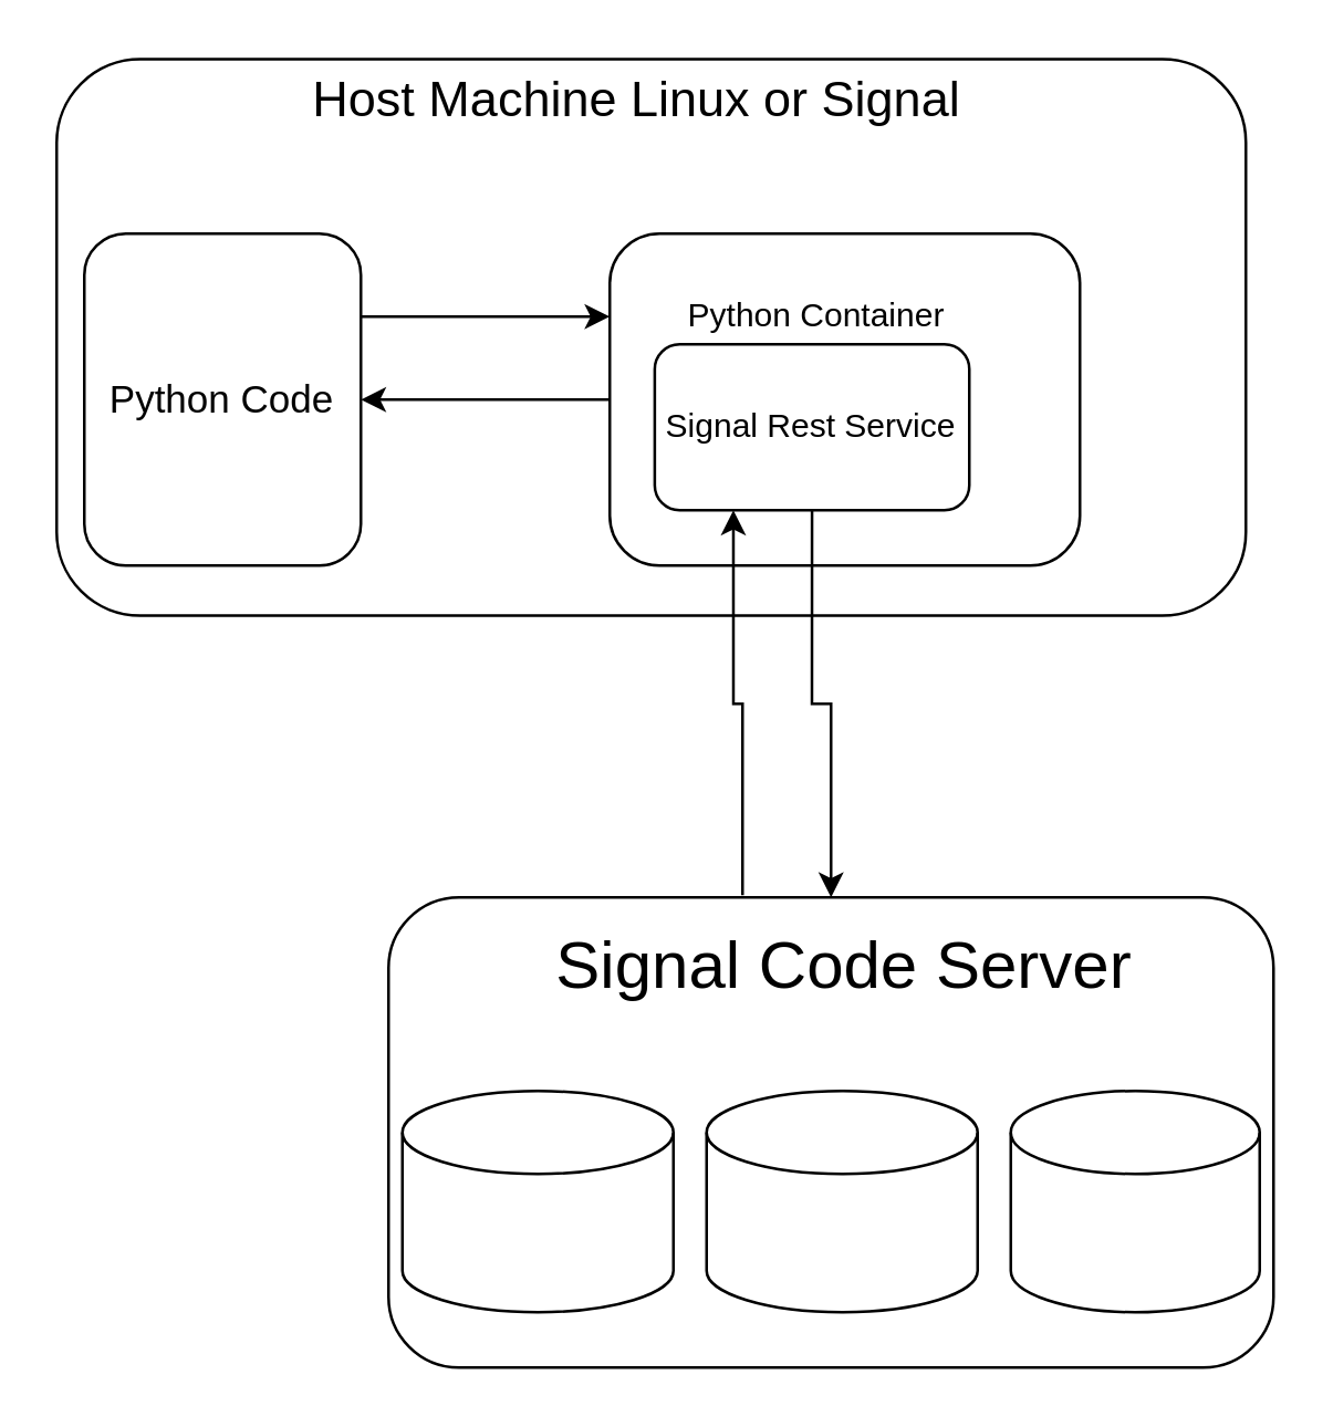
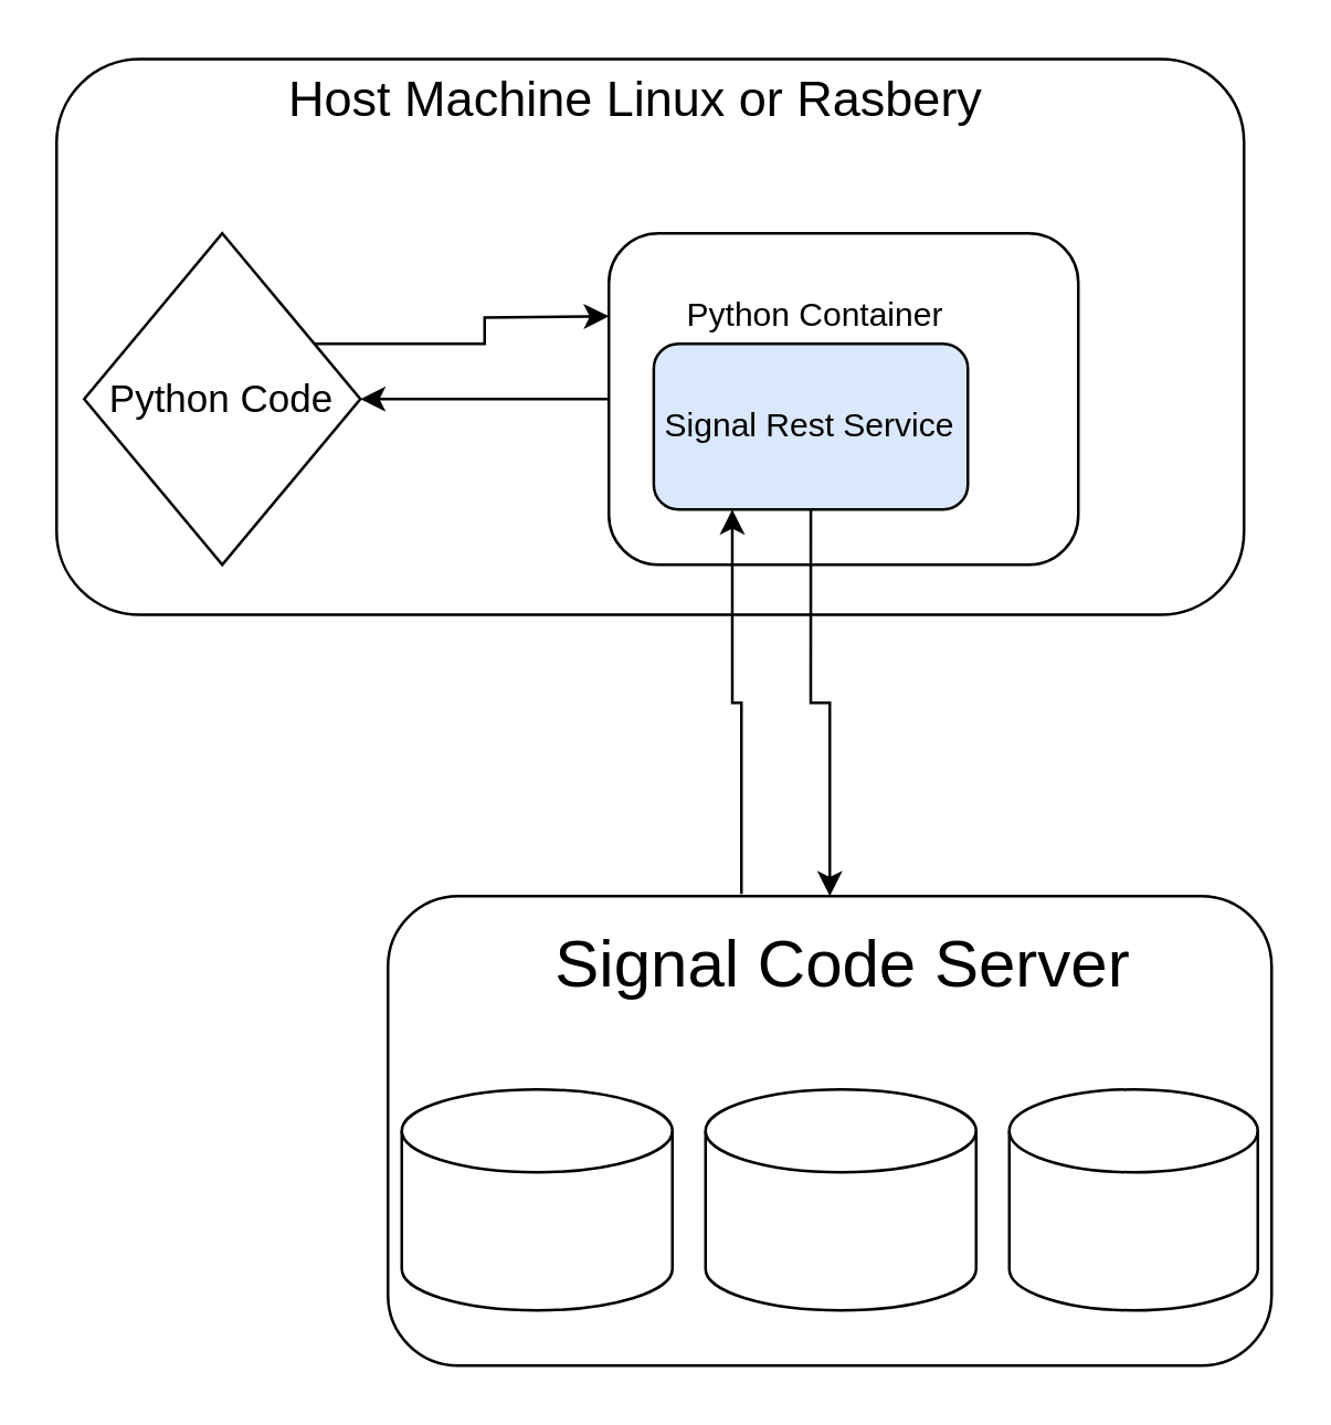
- <mxCell id="10" value="&lt;font style=&quot;font-size: 18px;&quot;&gt;Host Machine Linux or Signal&lt;/font&gt;" style="text;html=1;align=center;verticalAlign=middle;whiteSpace=wrap;rounded=0;" parent="1" vertex="1"><mxGeometry x="30" y="20.88" width="400" height="30" as="geometry" /></mxCell>
+ <mxCell id="10" value="&lt;font style=&quot;font-size: 18px;&quot;&gt;Host Machine Linux or Rasbery&lt;/font&gt;" style="text;html=1;align=center;verticalAlign=middle;whiteSpace=wrap;rounded=0;" parent="1" vertex="1"><mxGeometry x="30" y="20.88" width="400" height="30" as="geometry" /></mxCell>
- <mxCell id="9" value="&lt;span style=&quot;font-size: 14px;&quot;&gt;Python Code&lt;/span&gt;" style="rounded=1;whiteSpace=wrap;html=1;" parent="1" vertex="1"><mxGeometry x="30" y="84" width="100" height="120" as="geometry" /></mxCell>
+ <mxCell id="9" value="&lt;span style=&quot;font-size: 14px;&quot;&gt;Python Code&lt;/span&gt;" style="rhombus;whiteSpace=wrap;html=1;" parent="1" vertex="1"><mxGeometry x="30" y="84" width="100" height="120" as="geometry" /></mxCell>
- <mxCell id="13" value="Signal Rest Service" style="rounded=1;whiteSpace=wrap;html=1;" parent="1" vertex="1"><mxGeometry x="236.25" y="124" width="113.75" height="60" as="geometry" /></mxCell>
+ <mxCell id="13" value="Signal Rest Service" style="rounded=1;whiteSpace=wrap;html=1;fillColor=#dae8fc;" parent="1" vertex="1"><mxGeometry x="236.25" y="124" width="113.75" height="60" as="geometry" /></mxCell>
